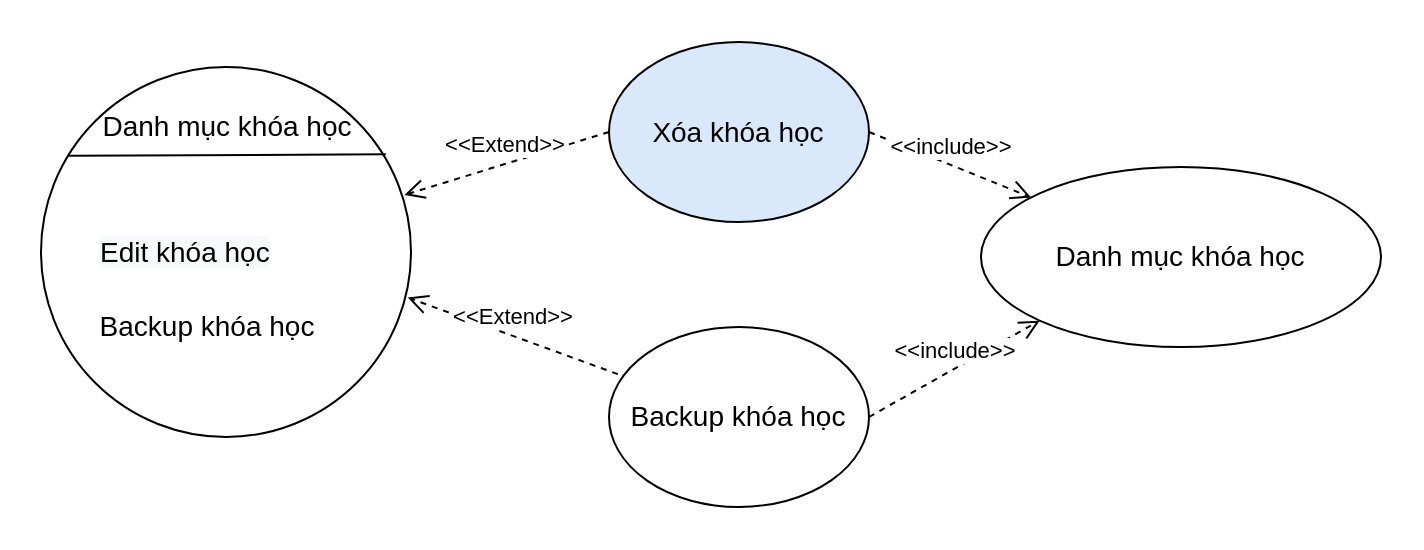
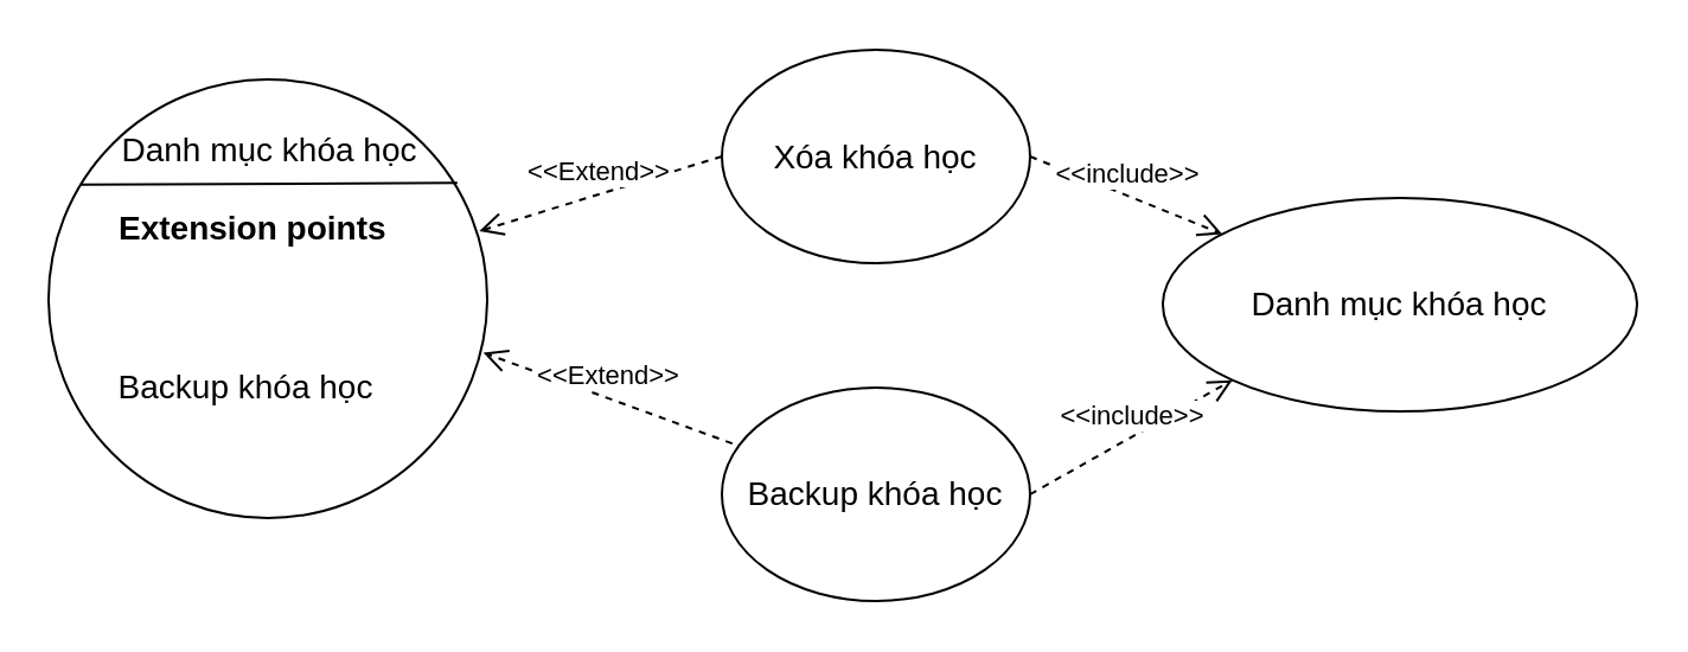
- <mxCell id="9" value="&lt;font style=&quot;font-size: 14px&quot;&gt;Xóa khóa học&lt;/font&gt;" style="ellipse;whiteSpace=wrap;html=1;fillColor=#dae8fc;" parent="1" vertex="1"><mxGeometry x="304" y="20.5" width="130" height="90" as="geometry" /></mxCell>
+ <mxCell id="9" value="&lt;font style=&quot;font-size: 14px&quot;&gt;Xóa khóa học&lt;/font&gt;" style="ellipse;whiteSpace=wrap;html=1;" parent="1" vertex="1"><mxGeometry x="304" y="20.5" width="130" height="90" as="geometry" /></mxCell>
+ <mxCell id="6" value="&lt;div style=&quot;text-align: center&quot;&gt;&lt;font face=&quot;helvetica&quot; size=&quot;1&quot;&gt;&lt;b style=&quot;font-size: 14px&quot;&gt;Extension points&lt;/b&gt;&lt;/font&gt;&lt;/div&gt;" style="text;whiteSpace=wrap;html=1;" parent="1" vertex="1"><mxGeometry x="47.5" y="80.5" width="130" height="30" as="geometry" /></mxCell>
- <mxCell id="5" value="&lt;span style=&quot;color: rgb(0 , 0 , 0) ; font-family: &amp;#34;helvetica&amp;#34; ; font-size: 14px ; font-style: normal ; font-weight: 400 ; letter-spacing: normal ; text-align: center ; text-indent: 0px ; text-transform: none ; word-spacing: 0px ; background-color: rgb(248 , 249 , 250) ; display: inline ; float: none&quot;&gt;Edit khóa học&lt;/span&gt;" style="text;whiteSpace=wrap;html=1;" parent="1" vertex="1"><mxGeometry x="47.5" y="110.5" width="110" height="30" as="geometry" /></mxCell>
